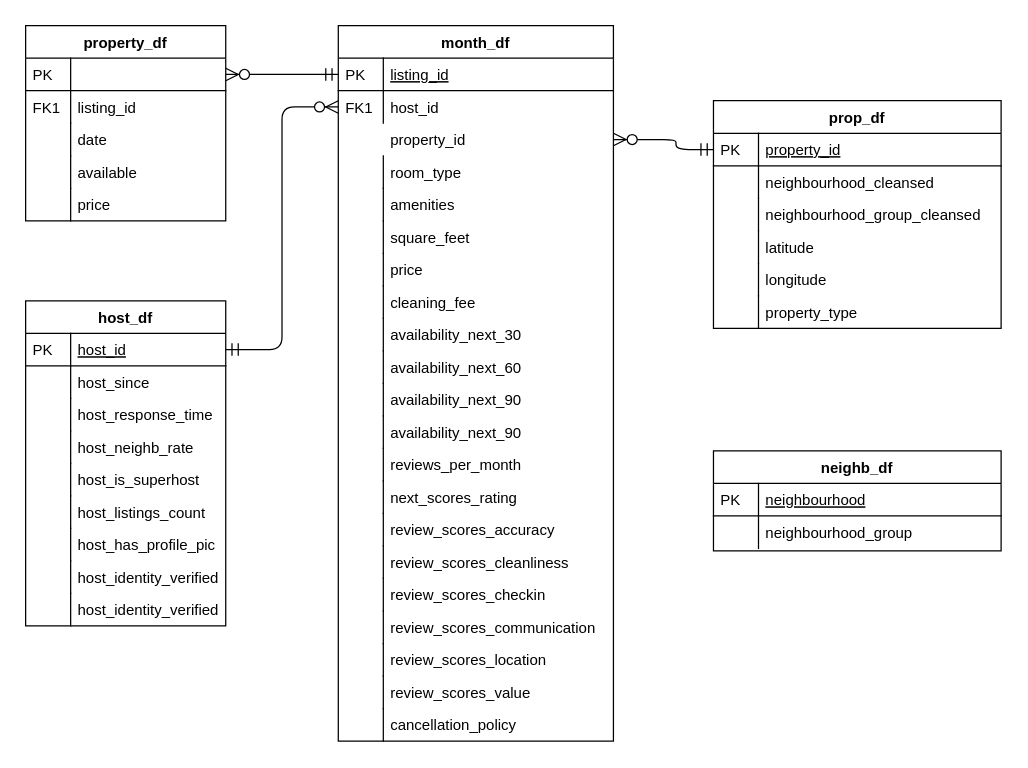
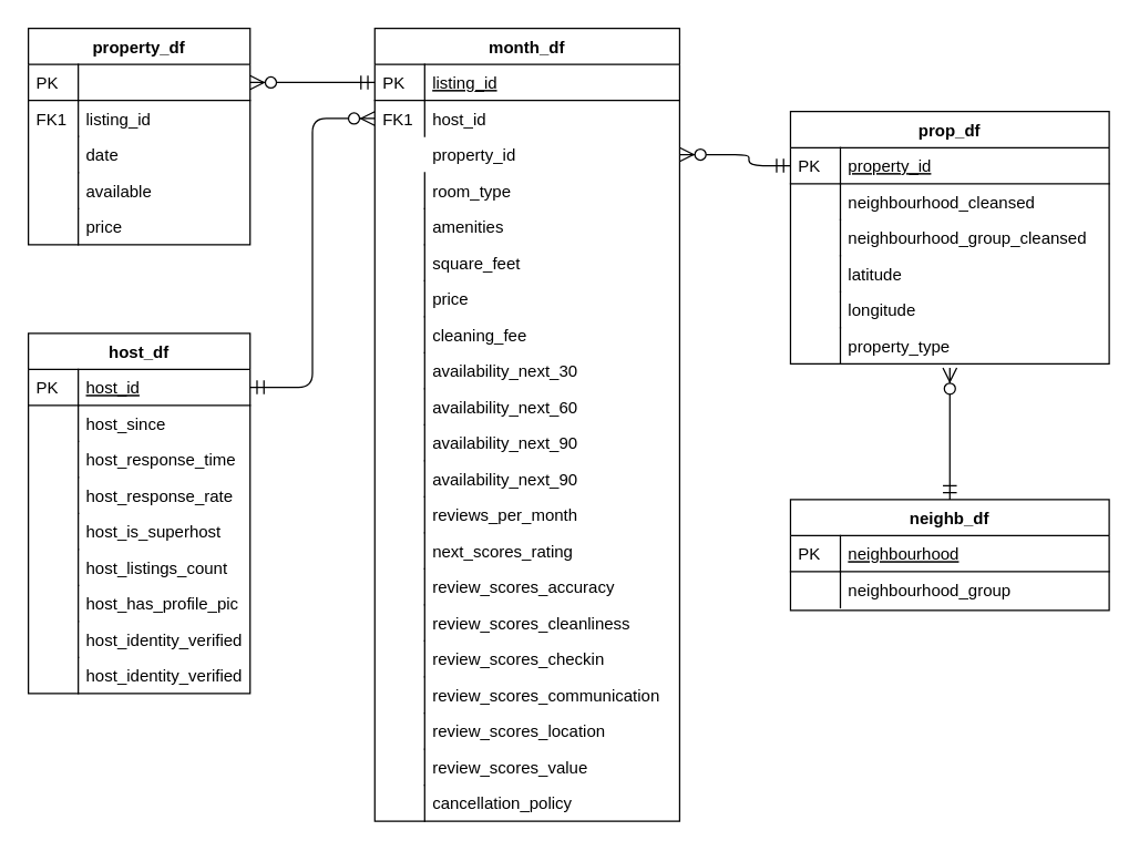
+ <mxCell id="94" value="" style="edgeStyle=orthogonalEdgeStyle;endArrow=ERzeroToMany;startArrow=ERmandOne;shadow=0;strokeWidth=1;endSize=8;startSize=8;exitX=0.5;exitY=0;exitDx=0;exitDy=0;entryX=0.5;entryY=1.115;entryDx=0;entryDy=0;entryPerimeter=0;" edge="1" parent="1" source="89" target="75"><mxGeometry width="100" height="100" relative="1" as="geometry"><mxPoint x="290" y="502" as="sourcePoint" /><mxPoint x="210" y="590" as="targetPoint" /><Array as="points"><mxPoint x="685" y="300" /><mxPoint x="685" y="300" /></Array></mxGeometry></mxCell>
- <mxCell id="9" value="host_neighb_rate" style="shape=partialRectangle;top=0;left=0;right=0;bottom=0;align=left;verticalAlign=top;fillColor=none;spacingLeft=40;spacingRight=4;overflow=hidden;rotatable=0;points=[[0,0.5],[1,0.5]];portConstraint=eastwest;dropTarget=0;rounded=0;shadow=0;strokeWidth=1;" vertex="1" parent="2"><mxGeometry y="104" width="160" height="26" as="geometry" /></mxCell>
+ <mxCell id="9" value="host_response_rate" style="shape=partialRectangle;top=0;left=0;right=0;bottom=0;align=left;verticalAlign=top;fillColor=none;spacingLeft=40;spacingRight=4;overflow=hidden;rotatable=0;points=[[0,0.5],[1,0.5]];portConstraint=eastwest;dropTarget=0;rounded=0;shadow=0;strokeWidth=1;" vertex="1" parent="2"><mxGeometry y="104" width="160" height="26" as="geometry" /></mxCell>
